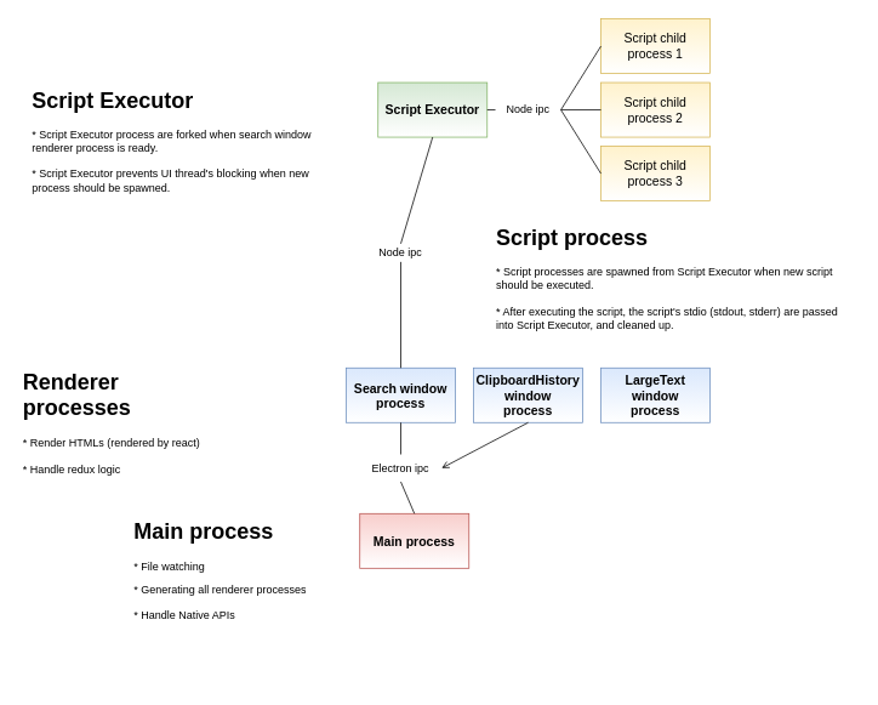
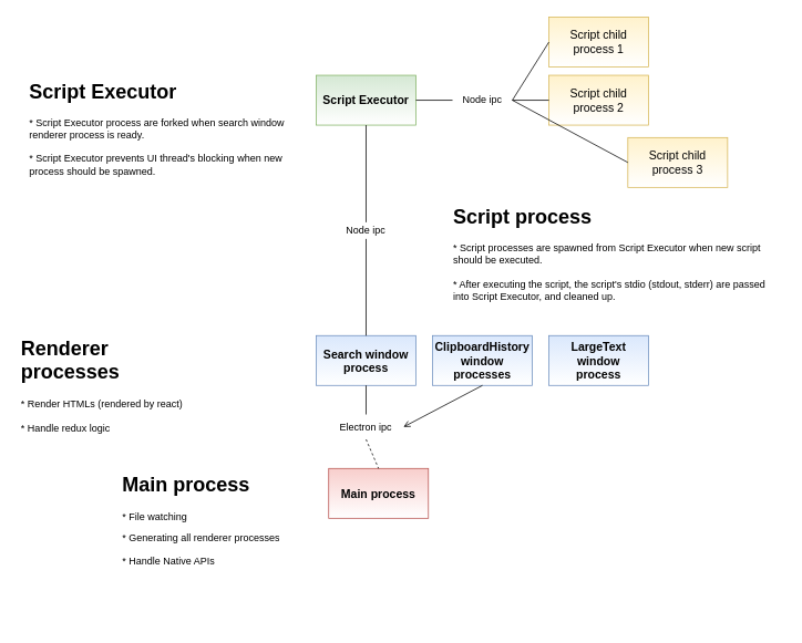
- <mxCell id="9" value="Script Executor" style="rounded=0;whiteSpace=wrap;html=1;fillColor=#d5e8d4;strokeColor=#82b366;fontStyle=1;fontSize=14;gradientColor=#ffffff;" parent="1" vertex="1"><mxGeometry x="415" y="90" width="120" height="60" as="geometry" /></mxCell>
+ <mxCell id="9" value="Script Executor" style="rounded=0;whiteSpace=wrap;html=1;fillColor=#d5e8d4;strokeColor=#82b366;fontStyle=1;fontSize=14;gradientColor=#ffffff;" parent="1" vertex="1"><mxGeometry x="380" y="90" width="120" height="60" as="geometry" /></mxCell>
- <mxCell id="13" value="Script child process 3" style="rounded=0;whiteSpace=wrap;html=1;fillColor=#fff2cc;strokeColor=#d6b656;fontSize=14;gradientColor=#ffffff;" parent="1" vertex="1"><mxGeometry x="660" y="160" width="120" height="60" as="geometry" /></mxCell>
+ <mxCell id="13" value="Script child process 3" style="rounded=0;whiteSpace=wrap;html=1;fillColor=#fff2cc;strokeColor=#d6b656;fontSize=14;gradientColor=#ffffff;" parent="1" vertex="1"><mxGeometry x="755" y="165" width="120" height="60" as="geometry" /></mxCell>
- <mxCell id="7" value="ClipboardHistory window&lt;br style=&quot;font-size: 14px;&quot;&gt;process" style="rounded=0;whiteSpace=wrap;html=1;fillColor=#dae8fc;strokeColor=#6c8ebf;fontStyle=1;fontSize=14;gradientColor=#ffffff;" parent="1" vertex="1"><mxGeometry x="520" y="403.5" width="120" height="60" as="geometry" /></mxCell>
+ <mxCell id="7" value="ClipboardHistory window&lt;br style=&quot;font-size: 14px;&quot;&gt;processes" style="rounded=0;whiteSpace=wrap;html=1;fillColor=#dae8fc;strokeColor=#6c8ebf;fontStyle=1;fontSize=14;gradientColor=#ffffff;" parent="1" vertex="1"><mxGeometry x="520" y="403.5" width="120" height="60" as="geometry" /></mxCell>
- <mxCell id="6" value="" style="endArrow=none;html=1;exitX=0.5;exitY=1;exitDx=0;exitDy=0;entryX=0.5;entryY=0;entryDx=0;entryDy=0;" parent="1" source="14" target="2" edge="1"><mxGeometry width="50" height="50" relative="1" as="geometry"><mxPoint x="450" y="513.5" as="sourcePoint" /><mxPoint x="313" y="473.5" as="targetPoint" /></mxGeometry></mxCell>
+ <mxCell id="6" value="" style="endArrow=none;html=1;exitX=0.5;exitY=1;exitDx=0;exitDy=0;entryX=0.5;entryY=0;entryDx=0;entryDy=0;dashed=1;" parent="1" source="14" target="2" edge="1"><mxGeometry width="50" height="50" relative="1" as="geometry"><mxPoint x="450" y="513.5" as="sourcePoint" /><mxPoint x="313" y="473.5" as="targetPoint" /></mxGeometry></mxCell>
